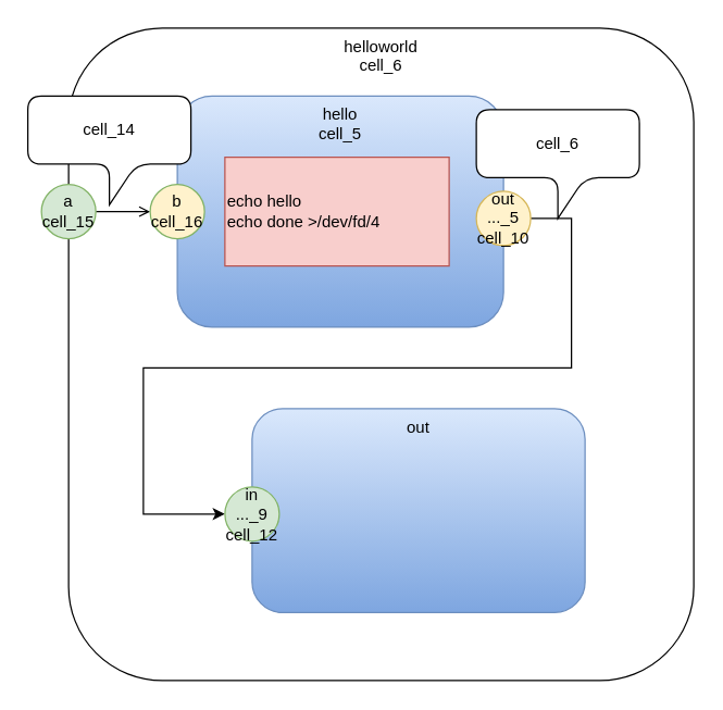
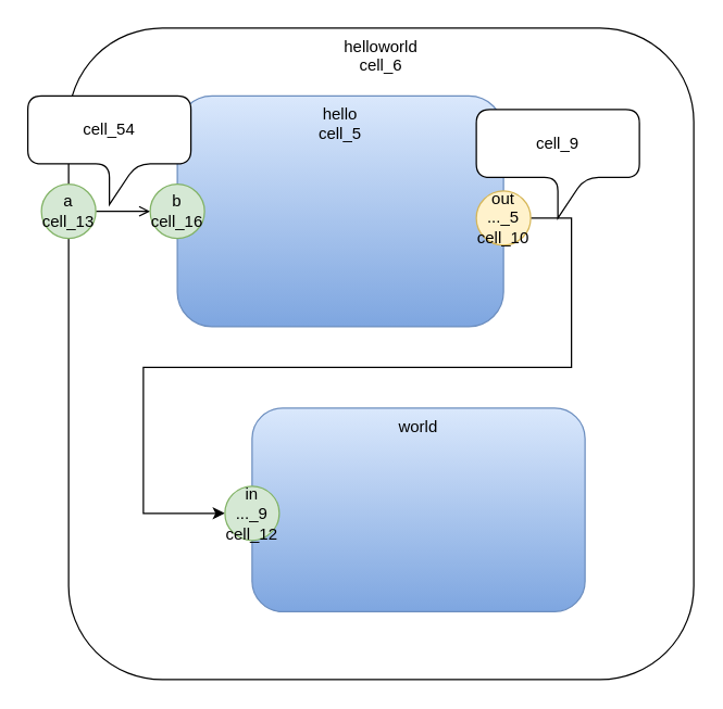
- <mxCell id="12" value="cell_14" style="shape=callout;rounded=1;whiteSpace=wrap;html=1;perimeter=calloutPerimeter;" vertex="1" parent="1"><mxGeometry x="20" y="70" width="120" height="80" as="geometry" /></mxCell>
+ <mxCell id="12" value="cell_54" style="shape=callout;rounded=1;whiteSpace=wrap;html=1;perimeter=calloutPerimeter;" vertex="1" parent="1"><mxGeometry x="20" y="70" width="120" height="80" as="geometry" /></mxCell>
- <mxCell id="13" value="cell_6" style="shape=callout;rounded=1;whiteSpace=wrap;html=1;perimeter=calloutPerimeter;" vertex="1" parent="1"><mxGeometry x="350" y="80" width="120" height="80" as="geometry" /></mxCell>
+ <mxCell id="13" value="cell_9" style="shape=callout;rounded=1;whiteSpace=wrap;html=1;perimeter=calloutPerimeter;" vertex="1" parent="1"><mxGeometry x="350" y="80" width="120" height="80" as="geometry" /></mxCell>
- <mxCell id="10" value="a&lt;br&gt;cell_15" style="ellipse;whiteSpace=wrap;html=1;aspect=fixed;fillColor=#d5e8d4;strokeColor=#82b366;" vertex="1" parent="1"><mxGeometry x="30" y="135" width="40" height="40" as="geometry" /></mxCell>
+ <mxCell id="10" value="a&lt;br&gt;cell_13" style="ellipse;whiteSpace=wrap;html=1;aspect=fixed;fillColor=#d5e8d4;strokeColor=#82b366;" vertex="1" parent="1"><mxGeometry x="30" y="135" width="40" height="40" as="geometry" /></mxCell>
- <mxCell id="11" value="b&lt;br&gt;cell_16" style="ellipse;whiteSpace=wrap;html=1;aspect=fixed;fillColor=#fff2cc;strokeColor=#82b366;" vertex="1" parent="1"><mxGeometry x="110" y="135" width="40" height="40" as="geometry" /></mxCell>
+ <mxCell id="11" value="b&lt;br&gt;cell_16" style="ellipse;whiteSpace=wrap;html=1;aspect=fixed;fillColor=#d5e8d4;strokeColor=#82b366;" vertex="1" parent="1"><mxGeometry x="110" y="135" width="40" height="40" as="geometry" /></mxCell>
- <mxCell id="4" value="&lt;div&gt;echo hello&lt;/div&gt;&lt;div&gt;&lt;/div&gt;echo done &amp;gt;/dev/fd/4" style="rounded=0;whiteSpace=wrap;html=1;fillColor=#f8cecc;strokeColor=#b85450;align=left;" vertex="1" parent="1"><mxGeometry x="165" y="115" width="165" height="80" as="geometry" /></mxCell>
- <mxCell id="7" value="out" style="rounded=1;whiteSpace=wrap;html=1;gradientColor=#7ea6e0;fillColor=#dae8fc;strokeColor=#6c8ebf;verticalAlign=top;" vertex="1" parent="1"><mxGeometry x="185" y="300" width="245" height="150" as="geometry" /></mxCell>
+ <mxCell id="7" value="world" style="rounded=1;whiteSpace=wrap;html=1;gradientColor=#7ea6e0;fillColor=#dae8fc;strokeColor=#6c8ebf;verticalAlign=top;" vertex="1" parent="1"><mxGeometry x="185" y="300" width="245" height="150" as="geometry" /></mxCell>
